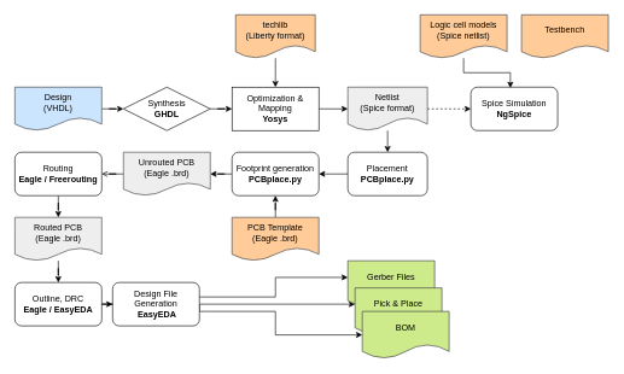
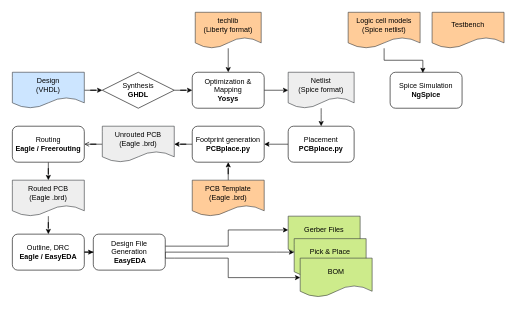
- <mxCell id="7" value="Optimization &amp;amp; Mapping&lt;br&gt;&lt;b&gt;Yosys&lt;/b&gt;" style="whiteSpace=wrap;html=1;rounded=0;" vertex="1" parent="1"><mxGeometry x="320" y="120" width="120" height="60" as="geometry" /></mxCell>
+ <mxCell id="7" value="Optimization &amp;amp; Mapping&lt;br&gt;&lt;b&gt;Yosys&lt;/b&gt;" style="rounded=1;whiteSpace=wrap;html=1;" vertex="1" parent="1"><mxGeometry x="320" y="120" width="120" height="60" as="geometry" /></mxCell>
- <mxCell id="9" value="" style="edgeStyle=orthogonalEdgeStyle;rounded=0;orthogonalLoop=1;jettySize=auto;html=1;dashed=1;" edge="1" parent="1" source="10" target="19"><mxGeometry relative="1" as="geometry" /></mxCell>
